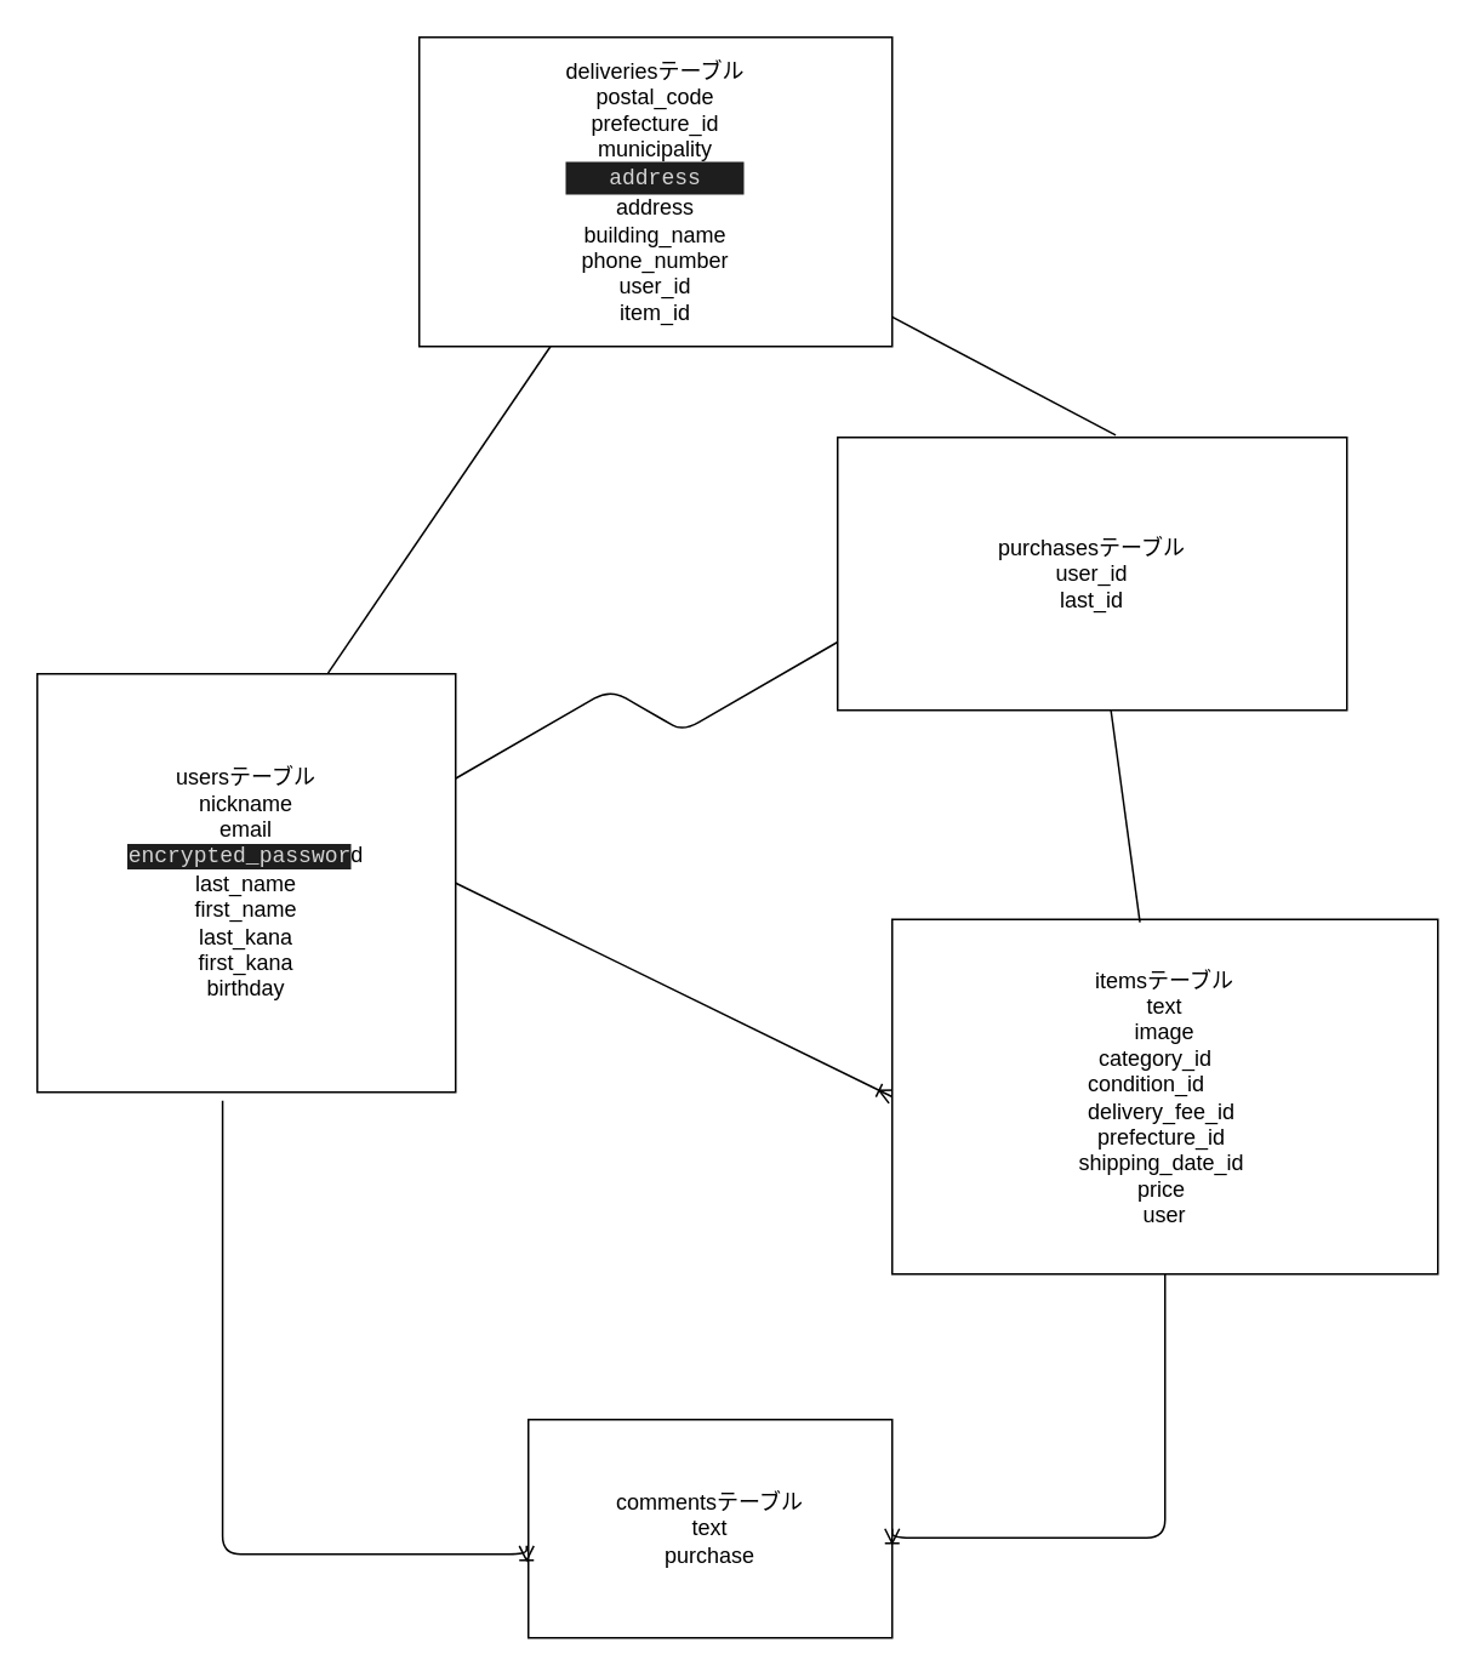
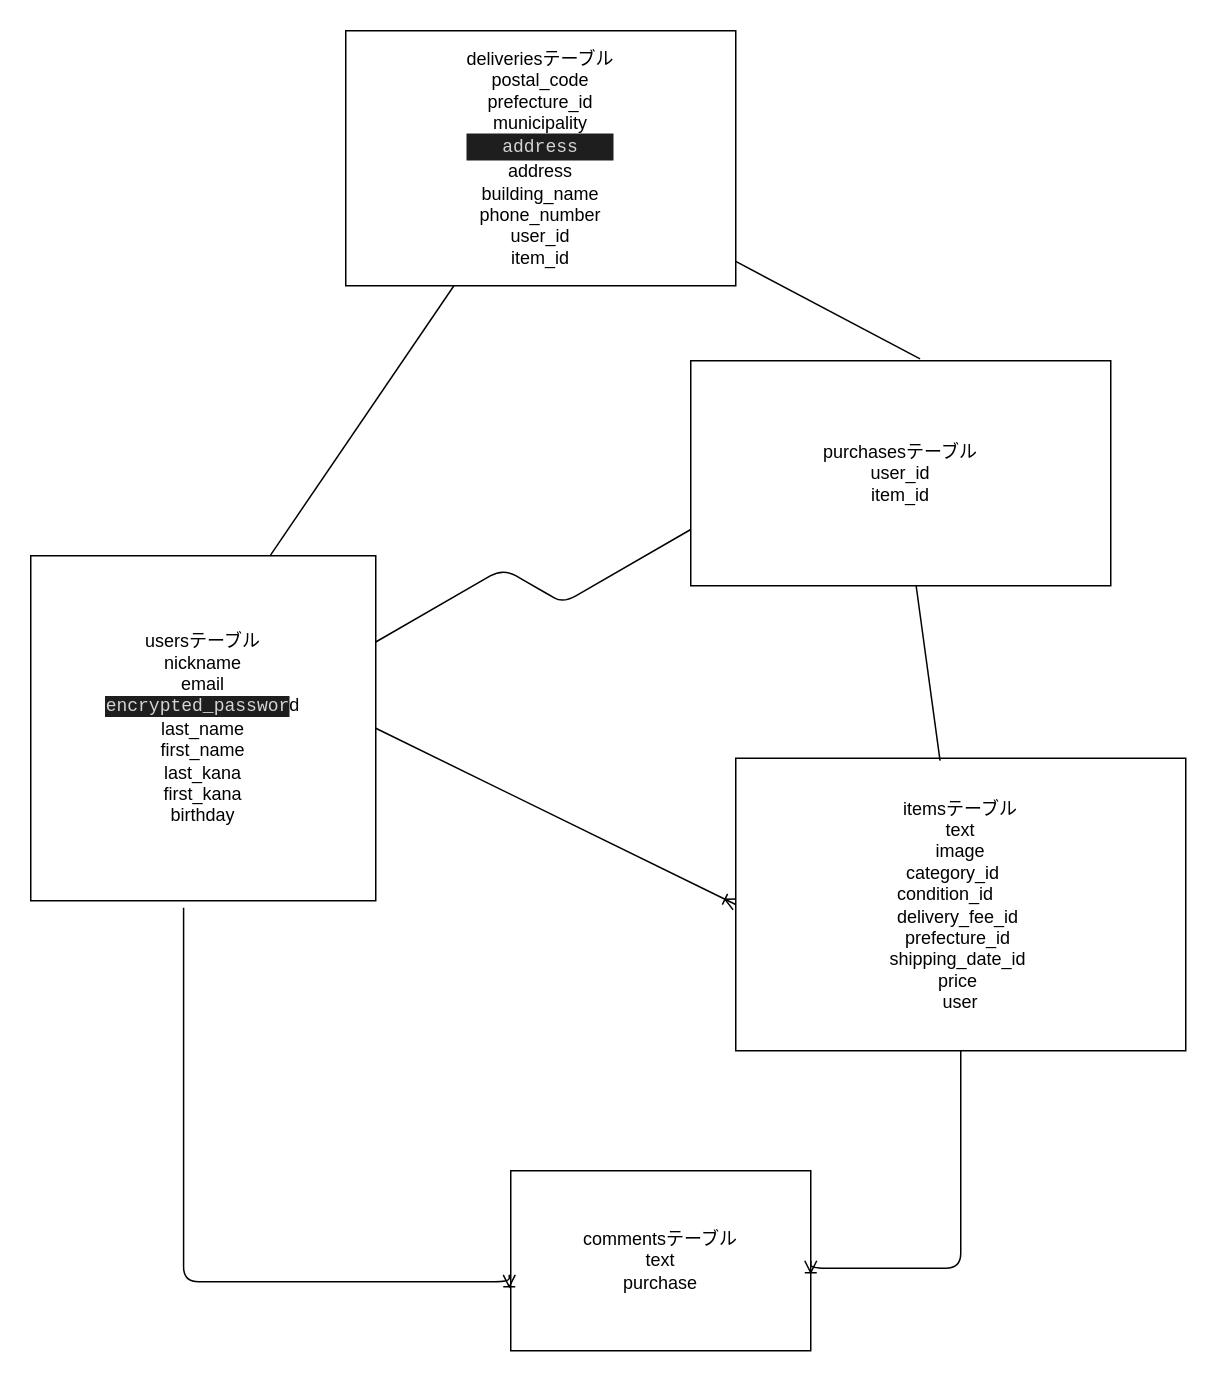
- <mxCell id="9" value="purchasesテーブル&lt;br&gt;user_id&lt;br&gt;last_id" style="rounded=0;whiteSpace=wrap;html=1;" vertex="1" parent="1"><mxGeometry x="460" y="240" width="280" height="150" as="geometry" /></mxCell>
+ <mxCell id="9" value="purchasesテーブル&lt;br&gt;user_id&lt;br&gt;item_id" style="rounded=0;whiteSpace=wrap;html=1;" vertex="1" parent="1"><mxGeometry x="460" y="240" width="280" height="150" as="geometry" /></mxCell>
- <mxCell id="5" value="commentsテーブル&lt;br&gt;text&lt;br&gt;purchase" style="whiteSpace=wrap;html=1;" vertex="1" parent="1"><mxGeometry x="290" y="780" width="200" height="120" as="geometry" /></mxCell>
+ <mxCell id="5" value="commentsテーブル&lt;br&gt;text&lt;br&gt;purchase" style="whiteSpace=wrap;html=1;" vertex="1" parent="1"><mxGeometry x="340" y="780" width="200" height="120" as="geometry" /></mxCell>
